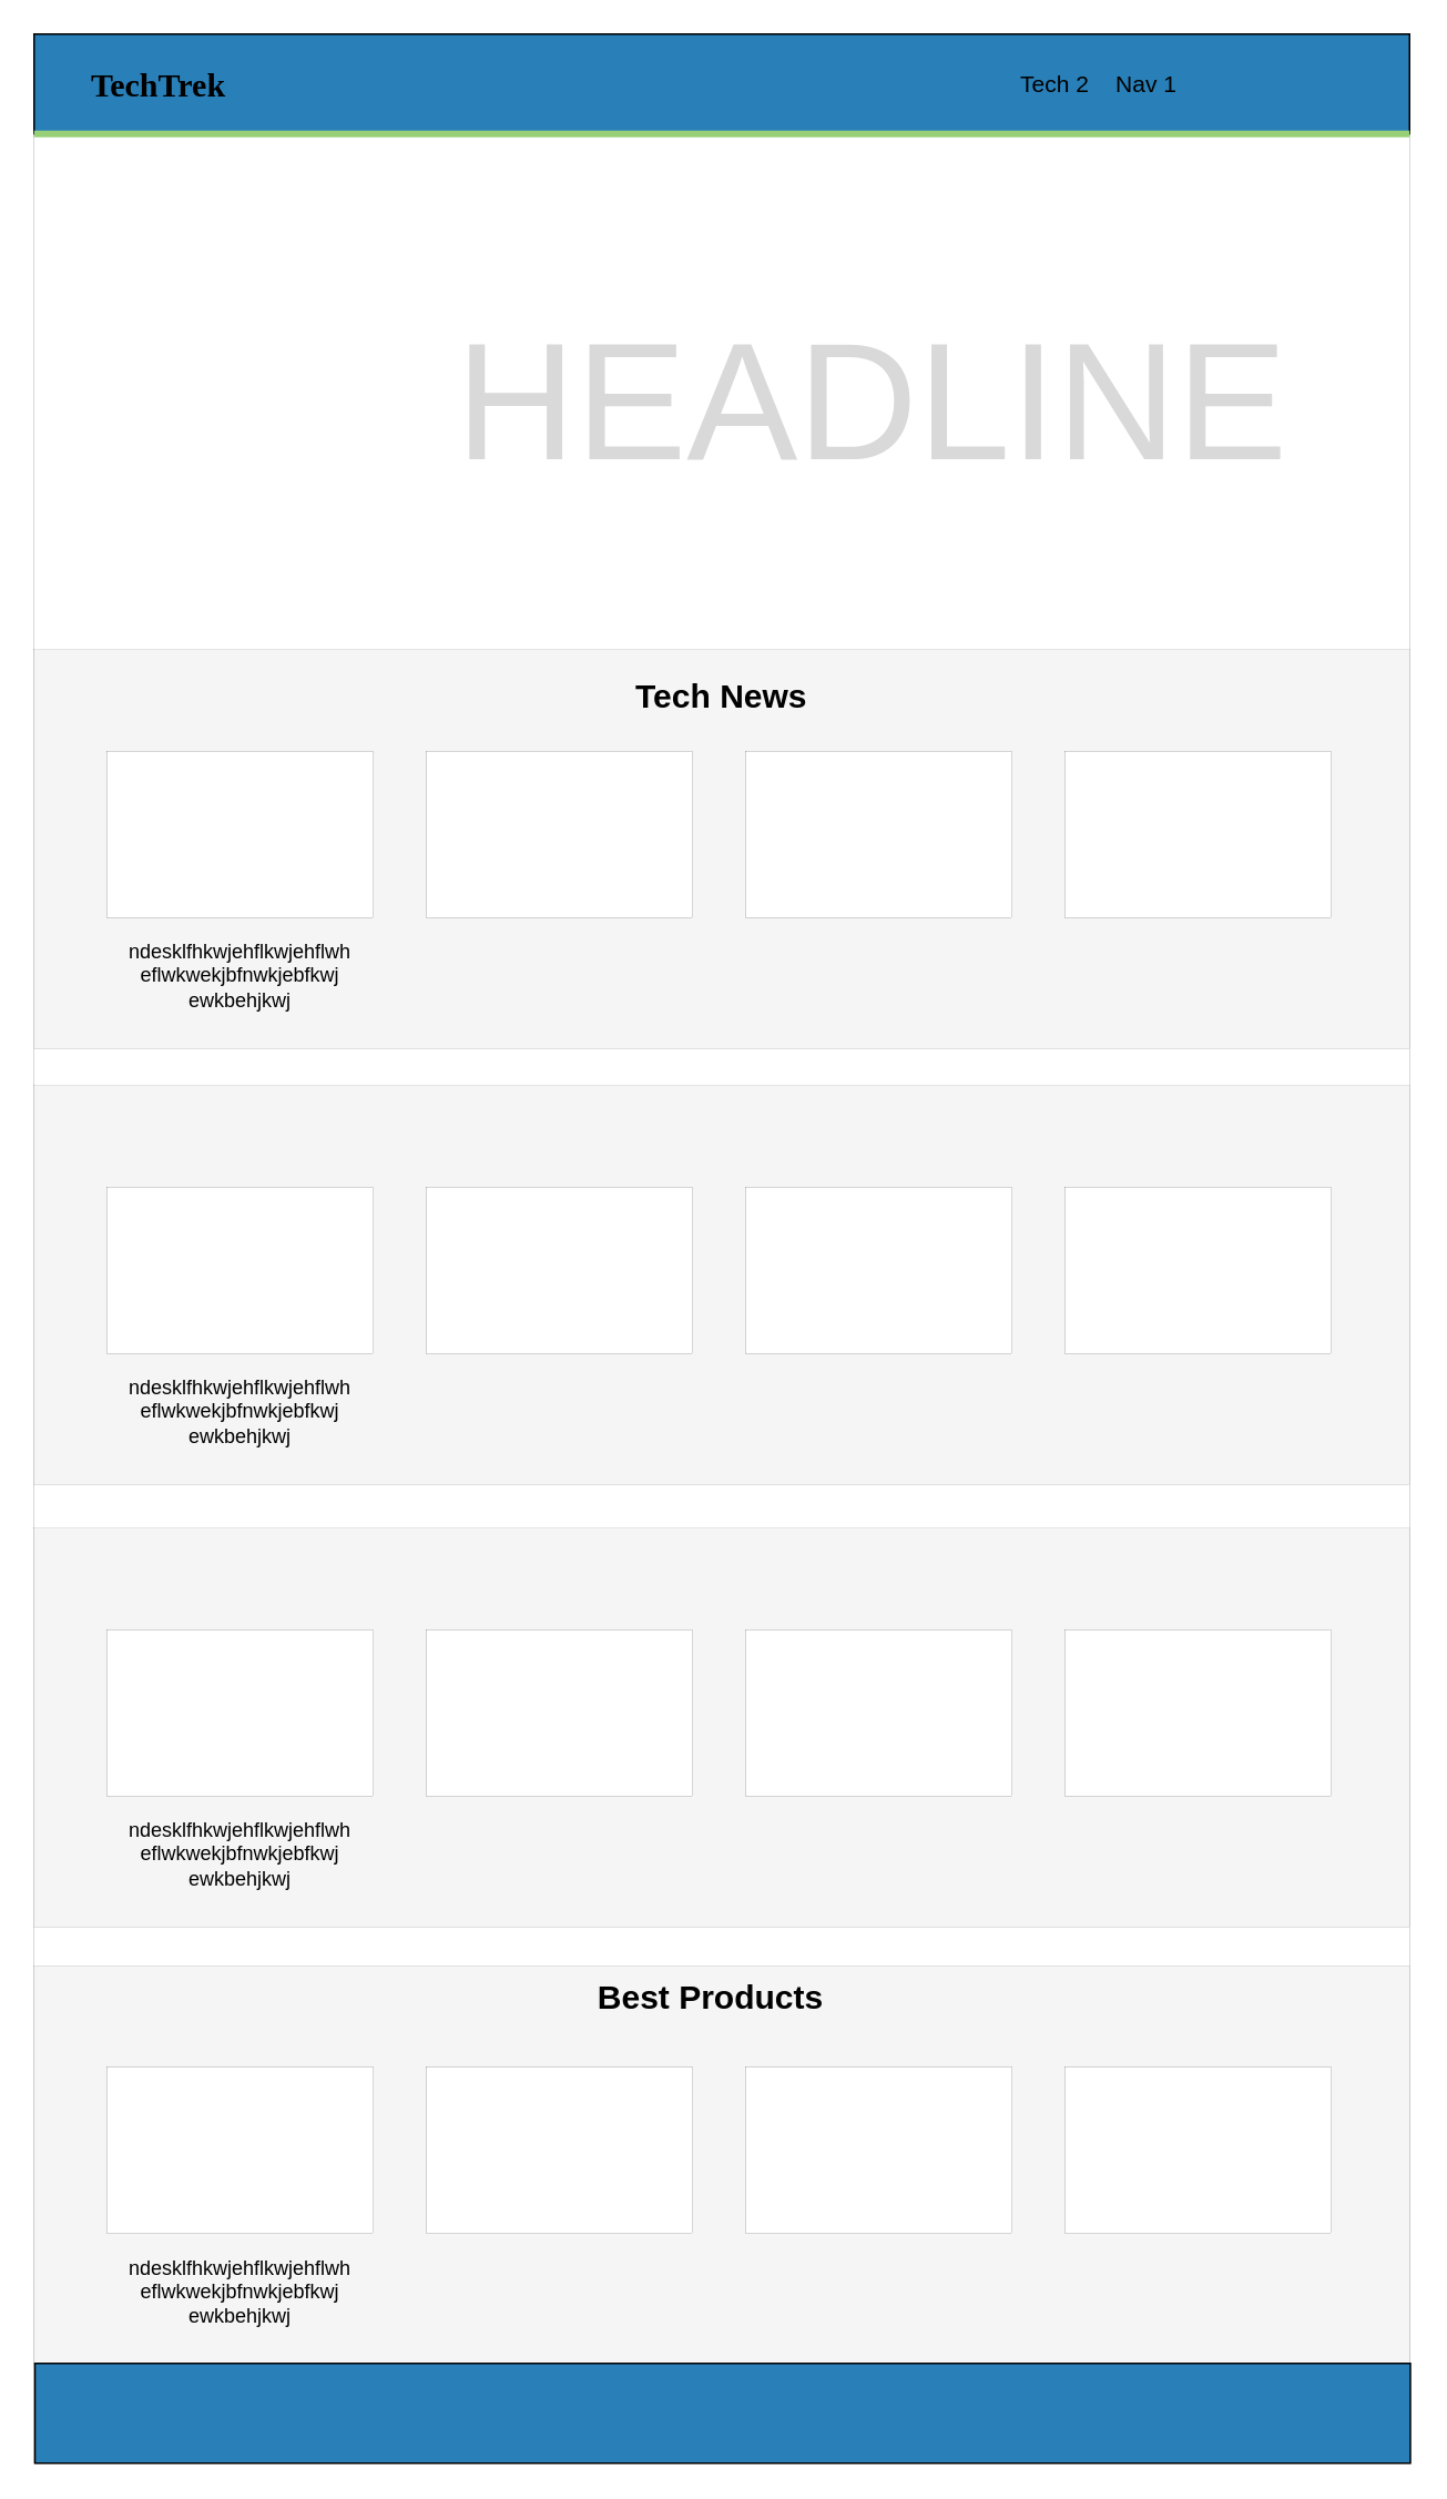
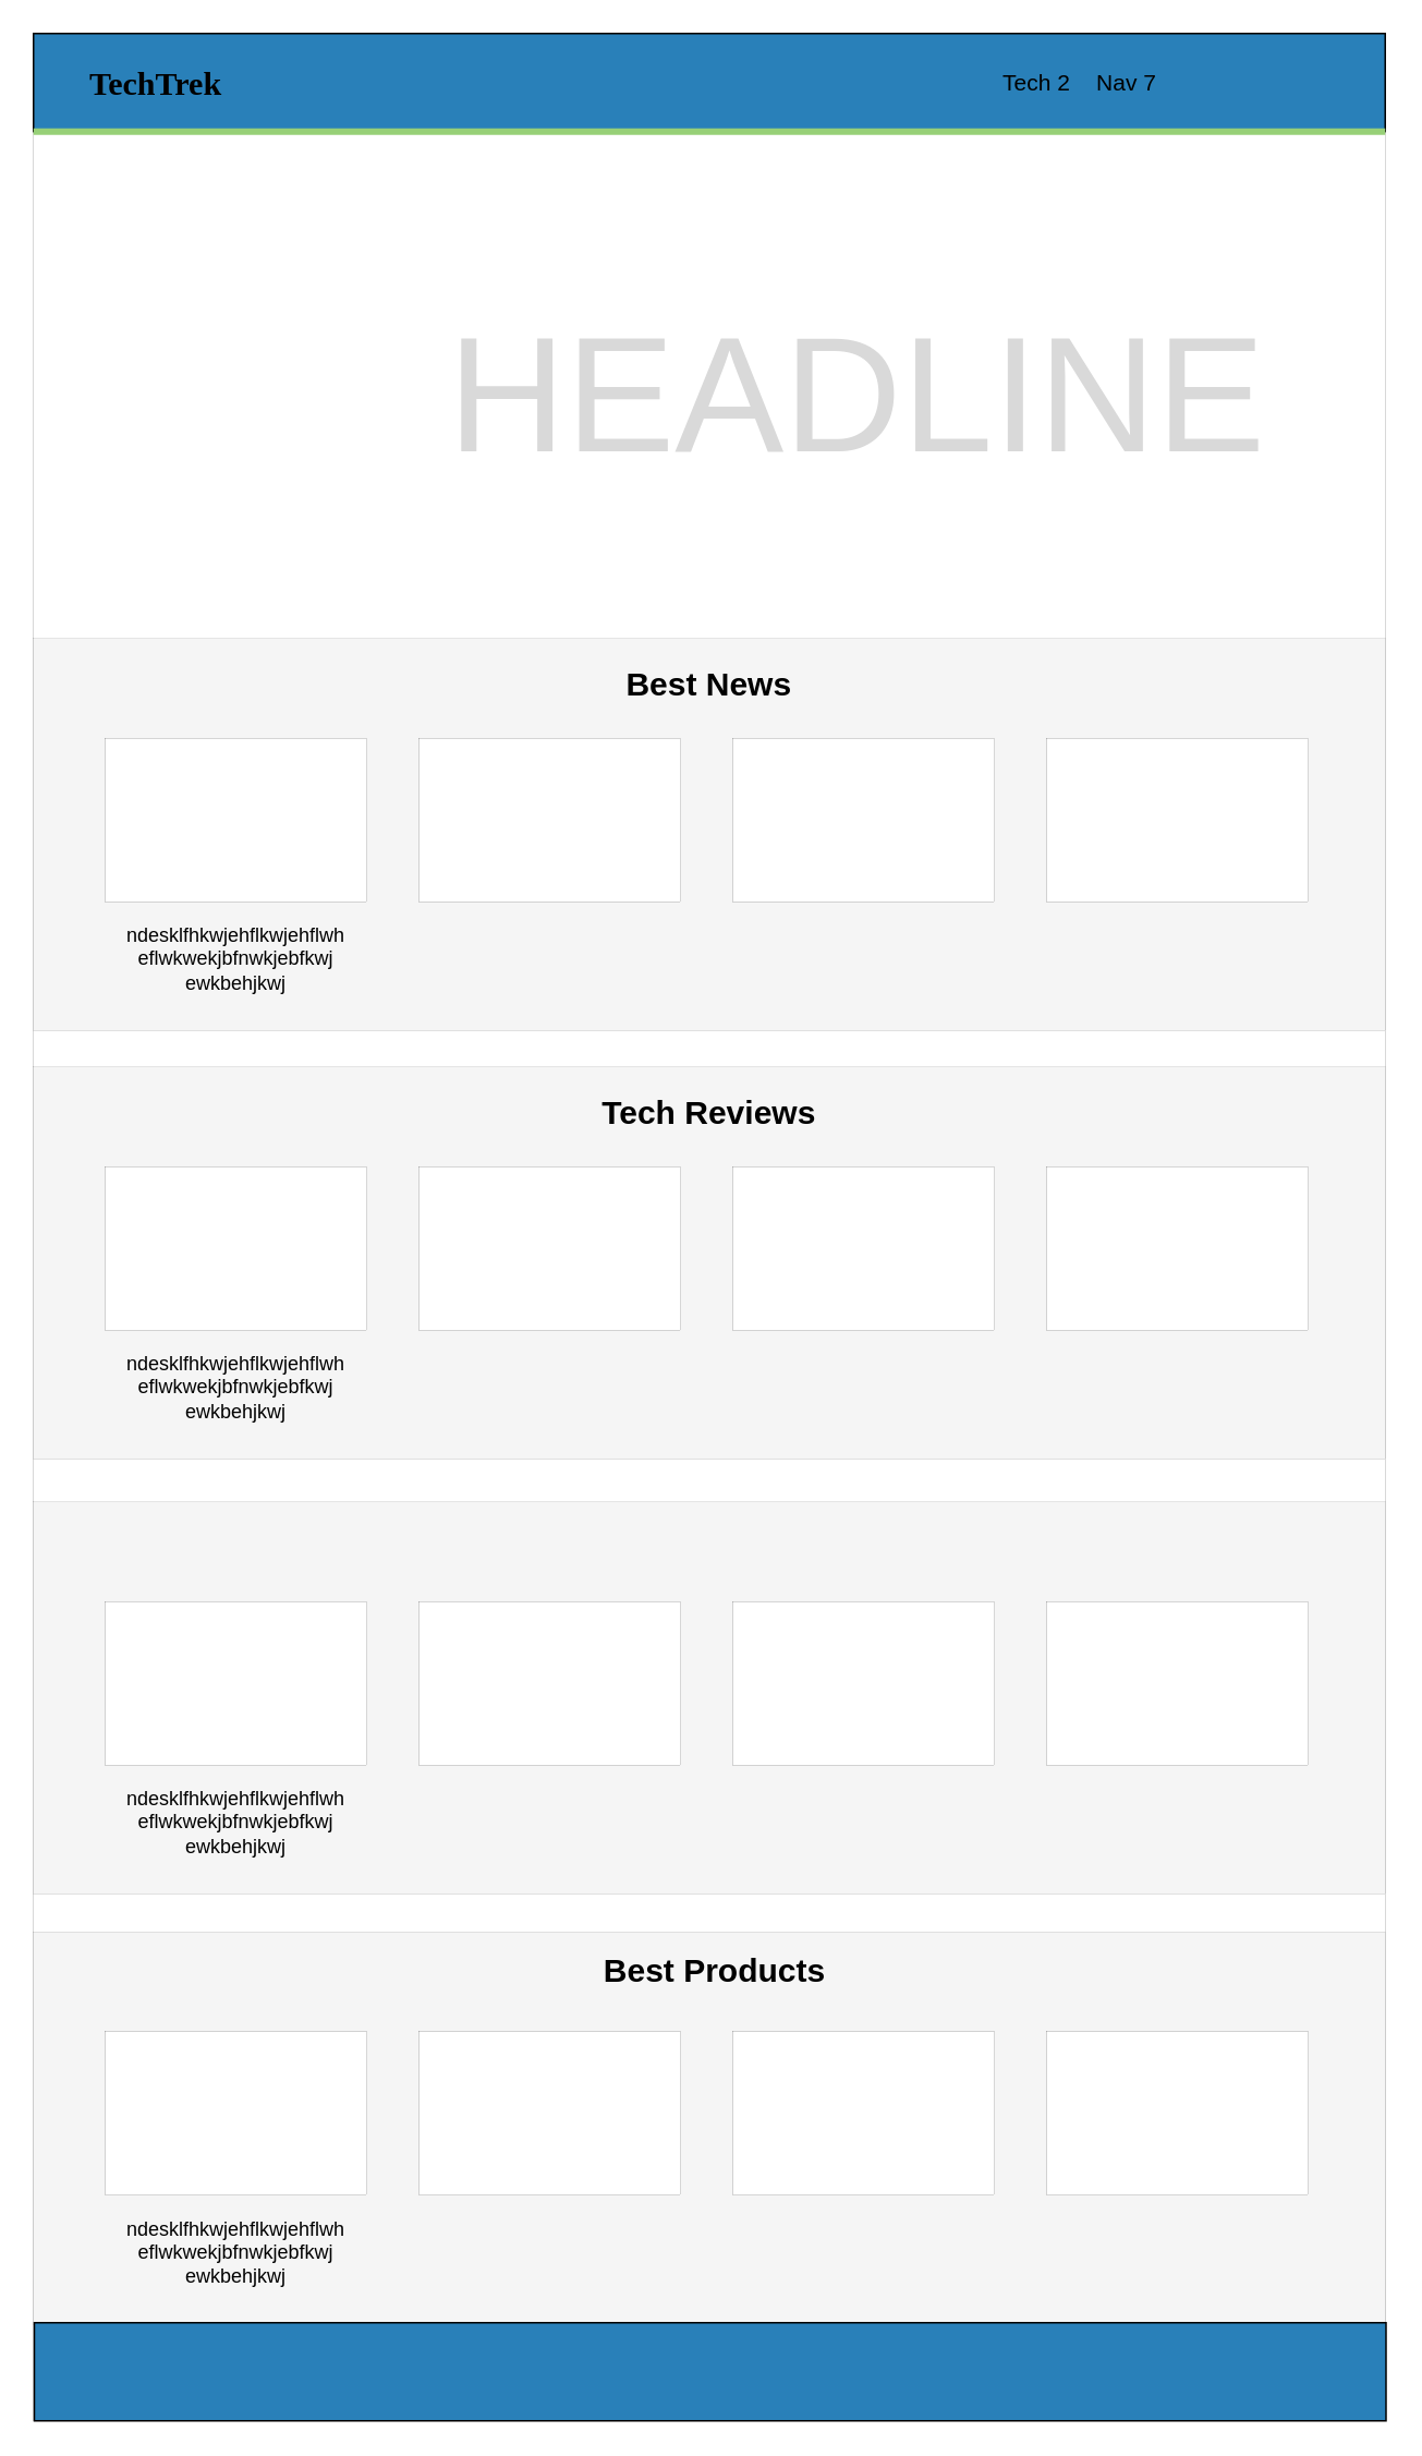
- <mxCell id="4" value="&lt;span style=&quot;font-size: 14px;&quot;&gt;Nav 1&lt;/span&gt;" style="text;html=1;align=center;verticalAlign=middle;whiteSpace=wrap;rounded=0;" parent="1" vertex="1"><mxGeometry x="659" y="35" width="60" height="30" as="geometry" /></mxCell>
+ <mxCell id="4" value="&lt;span style=&quot;font-size: 14px;&quot;&gt;Nav 7&lt;/span&gt;" style="text;html=1;align=center;verticalAlign=middle;whiteSpace=wrap;rounded=0;" parent="1" vertex="1"><mxGeometry x="659" y="35" width="60" height="30" as="geometry" /></mxCell>
- <mxCell id="18" value="&lt;span style=&quot;font-size: 20px;&quot;&gt;Tech News&lt;/span&gt;" style="text;html=1;align=center;verticalAlign=middle;whiteSpace=wrap;rounded=0;fontStyle=1" vertex="1" parent="1"><mxGeometry x="364" y="402" width="139" height="30" as="geometry" /></mxCell>
+ <mxCell id="18" value="&lt;span style=&quot;font-size: 20px;&quot;&gt;Best News&lt;/span&gt;" style="text;html=1;align=center;verticalAlign=middle;whiteSpace=wrap;rounded=0;fontStyle=1" vertex="1" parent="1"><mxGeometry x="364" y="402" width="139" height="30" as="geometry" /></mxCell>
+ <mxCell id="25" value="&lt;span style=&quot;font-size: 20px;&quot;&gt;Tech Reviews&lt;/span&gt;" style="text;html=1;align=center;verticalAlign=middle;whiteSpace=wrap;rounded=0;fontStyle=1" vertex="1" parent="1"><mxGeometry x="364" y="664" width="139" height="30" as="geometry" /></mxCell>
- <mxCell id="38" value="&lt;span style=&quot;font-size: 20px;&quot;&gt;Best Products&lt;/span&gt;" style="text;html=1;align=center;verticalAlign=middle;whiteSpace=wrap;rounded=0;fontStyle=1" vertex="1" parent="1"><mxGeometry x="344" y="1184" width="166" height="30" as="geometry" /></mxCell>
+ <mxCell id="38" value="&lt;span style=&quot;font-size: 20px;&quot;&gt;Best Products&lt;/span&gt;" style="text;html=1;align=center;verticalAlign=middle;whiteSpace=wrap;rounded=0;fontStyle=1" vertex="1" parent="1"><mxGeometry x="354" y="1189" width="166" height="30" as="geometry" /></mxCell>
